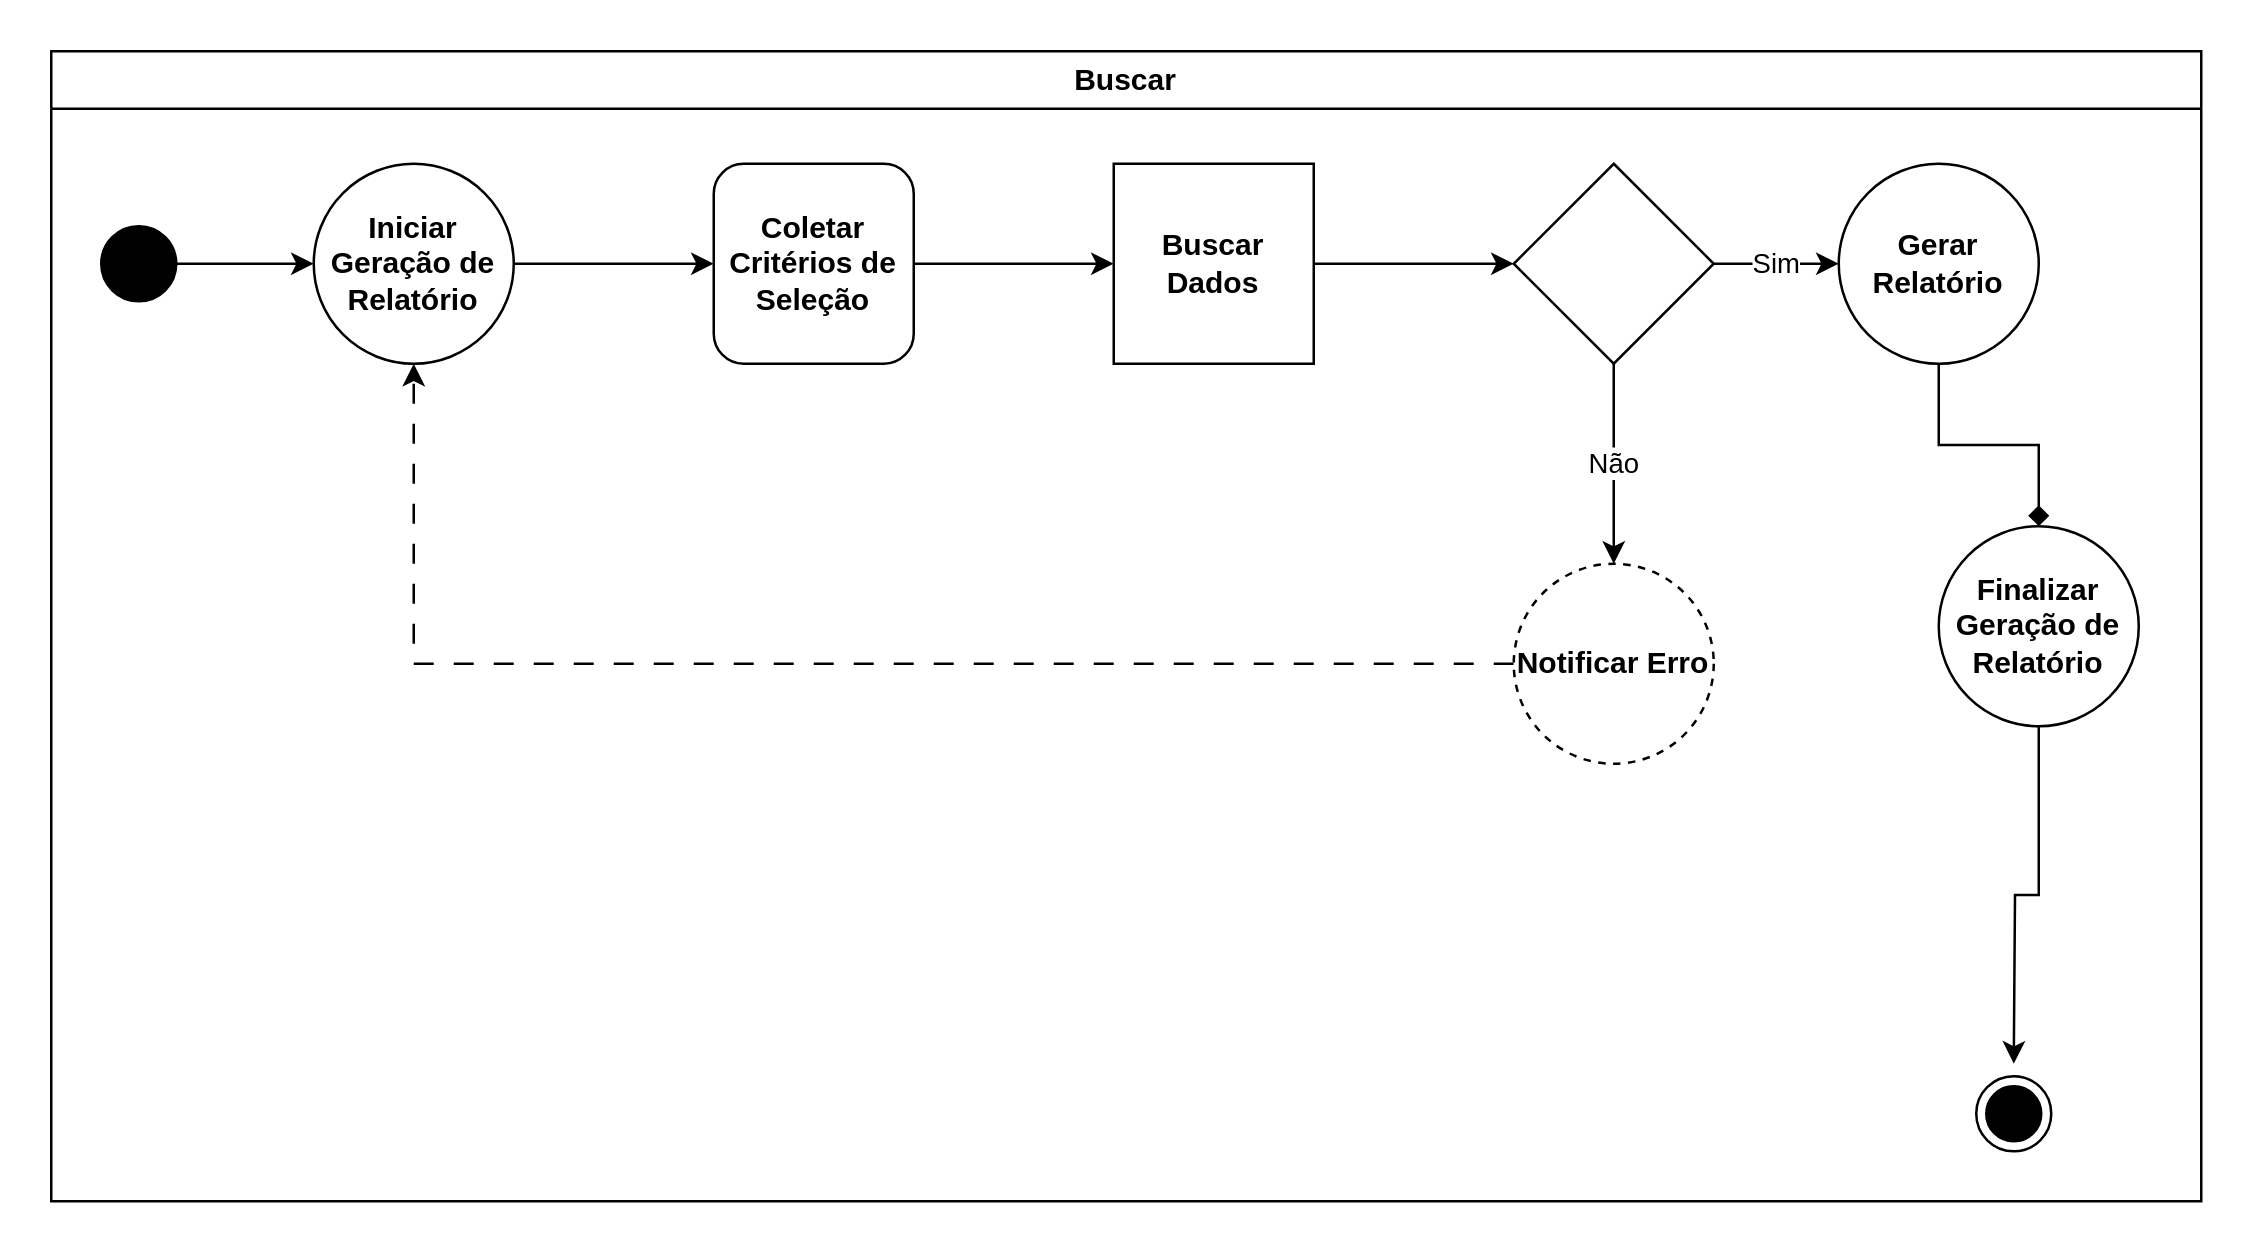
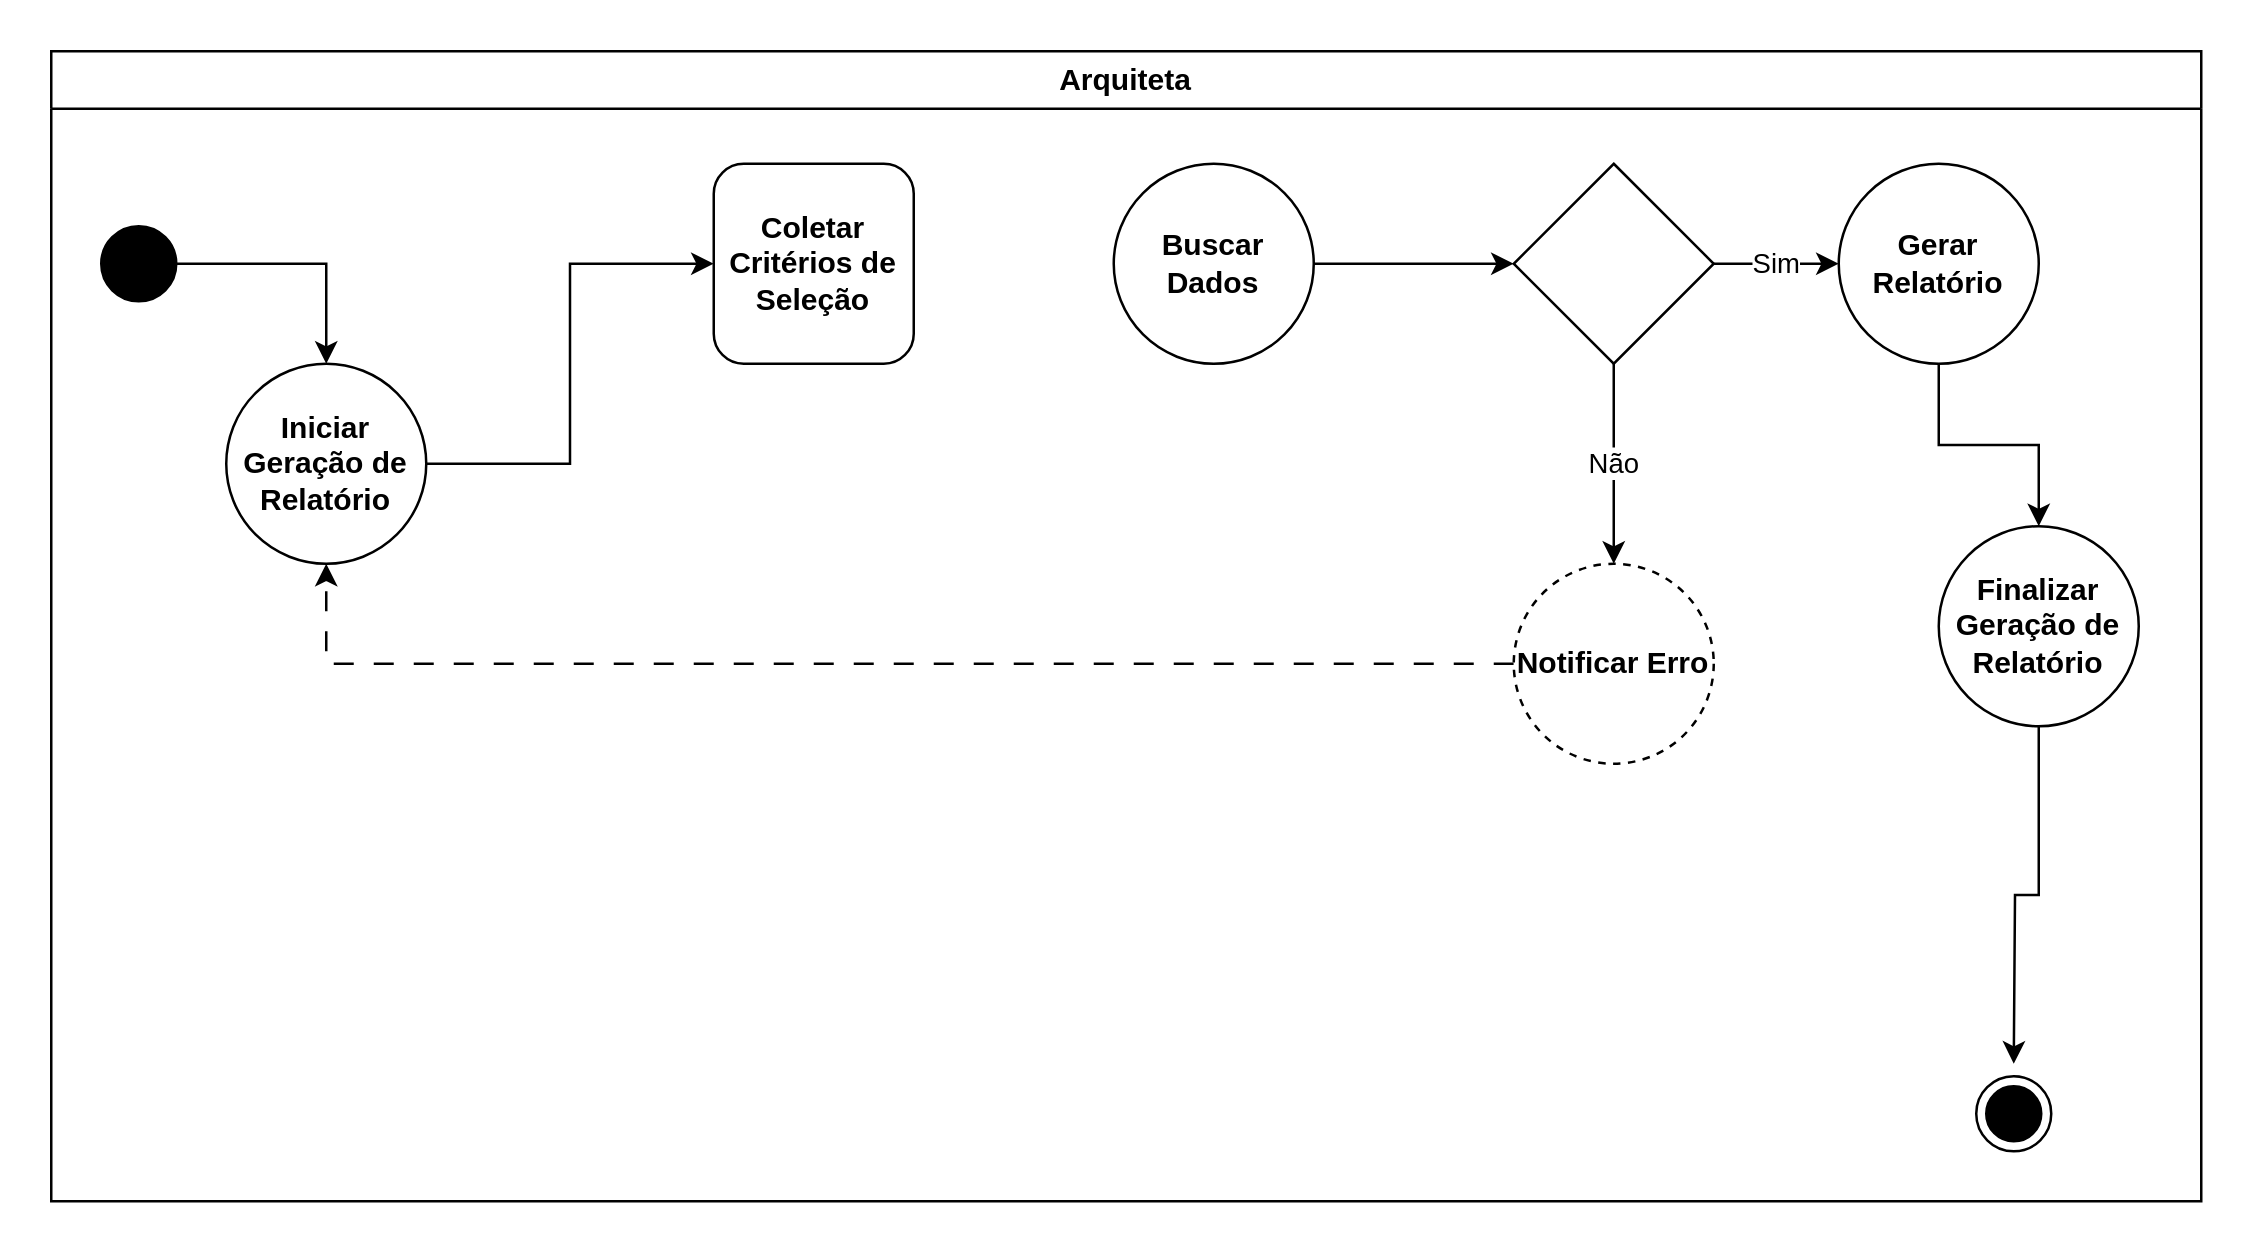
- <mxCell id="2" value="Buscar" style="swimlane;whiteSpace=wrap;html=1;" vertex="1" parent="1"><mxGeometry x="20" y="20" width="860" height="460" as="geometry" /></mxCell>
+ <mxCell id="2" value="Arquiteta" style="swimlane;whiteSpace=wrap;html=1;" vertex="1" parent="1"><mxGeometry x="20" y="20" width="860" height="460" as="geometry" /></mxCell>
- <mxCell id="6" value="&lt;strong&gt;Iniciar Geração de Relatório&lt;/strong&gt;" style="ellipse;whiteSpace=wrap;html=1;" vertex="1" parent="2"><mxGeometry x="105" y="45" width="80" height="80" as="geometry" /></mxCell>
+ <mxCell id="6" value="&lt;strong&gt;Iniciar Geração de Relatório&lt;/strong&gt;" style="ellipse;whiteSpace=wrap;html=1;" vertex="1" parent="2"><mxGeometry x="70" y="125" width="80" height="80" as="geometry" /></mxCell>
- <mxCell id="7" value="" style="edgeStyle=orthogonalEdgeStyle;rounded=0;orthogonalLoop=1;jettySize=auto;html=1;" edge="1" parent="2" source="8" target="10"><mxGeometry relative="1" as="geometry" /></mxCell>
- <mxCell id="10" value="&lt;strong&gt;Buscar Dados&lt;/strong&gt;" style="whiteSpace=wrap;html=1;rounded=0;" vertex="1" parent="2"><mxGeometry x="425" y="45" width="80" height="80" as="geometry" /></mxCell>
+ <mxCell id="10" value="&lt;strong&gt;Buscar Dados&lt;/strong&gt;" style="ellipse;whiteSpace=wrap;html=1;" vertex="1" parent="2"><mxGeometry x="425" y="45" width="80" height="80" as="geometry" /></mxCell>
- <mxCell id="14" value="" style="edgeStyle=orthogonalEdgeStyle;rounded=0;orthogonalLoop=1;jettySize=auto;html=1;endArrow=diamond;" edge="1" parent="2" source="15" target="19"><mxGeometry relative="1" as="geometry" /></mxCell>
+ <mxCell id="14" value="" style="edgeStyle=orthogonalEdgeStyle;rounded=0;orthogonalLoop=1;jettySize=auto;html=1;" edge="1" parent="2" source="15" target="19"><mxGeometry relative="1" as="geometry" /></mxCell>
